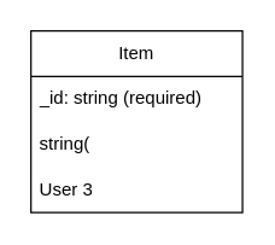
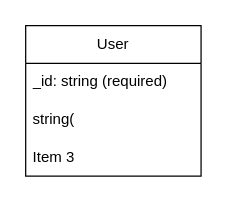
- <mxCell id="2" value="Item" style="swimlane;fontStyle=0;childLayout=stackLayout;horizontal=1;startSize=30;horizontalStack=0;resizeParent=1;resizeParentMax=0;resizeLast=0;collapsible=1;marginBottom=0;whiteSpace=wrap;html=1;" vertex="1" parent="1"><mxGeometry x="20" y="20" width="140" height="120" as="geometry" /></mxCell>
+ <mxCell id="2" value="User" style="swimlane;fontStyle=0;childLayout=stackLayout;horizontal=1;startSize=30;horizontalStack=0;resizeParent=1;resizeParentMax=0;resizeLast=0;collapsible=1;marginBottom=0;whiteSpace=wrap;html=1;" vertex="1" parent="1"><mxGeometry x="20" y="20" width="140" height="120" as="geometry" /></mxCell>
- <mxCell id="5" value="User 3" style="text;strokeColor=none;fillColor=none;align=left;verticalAlign=middle;spacingLeft=4;spacingRight=4;overflow=hidden;points=[[0,0.5],[1,0.5]];portConstraint=eastwest;rotatable=0;whiteSpace=wrap;html=1;" vertex="1" parent="2"><mxGeometry y="90" width="140" height="30" as="geometry" /></mxCell>
+ <mxCell id="5" value="Item 3" style="text;strokeColor=none;fillColor=none;align=left;verticalAlign=middle;spacingLeft=4;spacingRight=4;overflow=hidden;points=[[0,0.5],[1,0.5]];portConstraint=eastwest;rotatable=0;whiteSpace=wrap;html=1;" vertex="1" parent="2"><mxGeometry y="90" width="140" height="30" as="geometry" /></mxCell>
